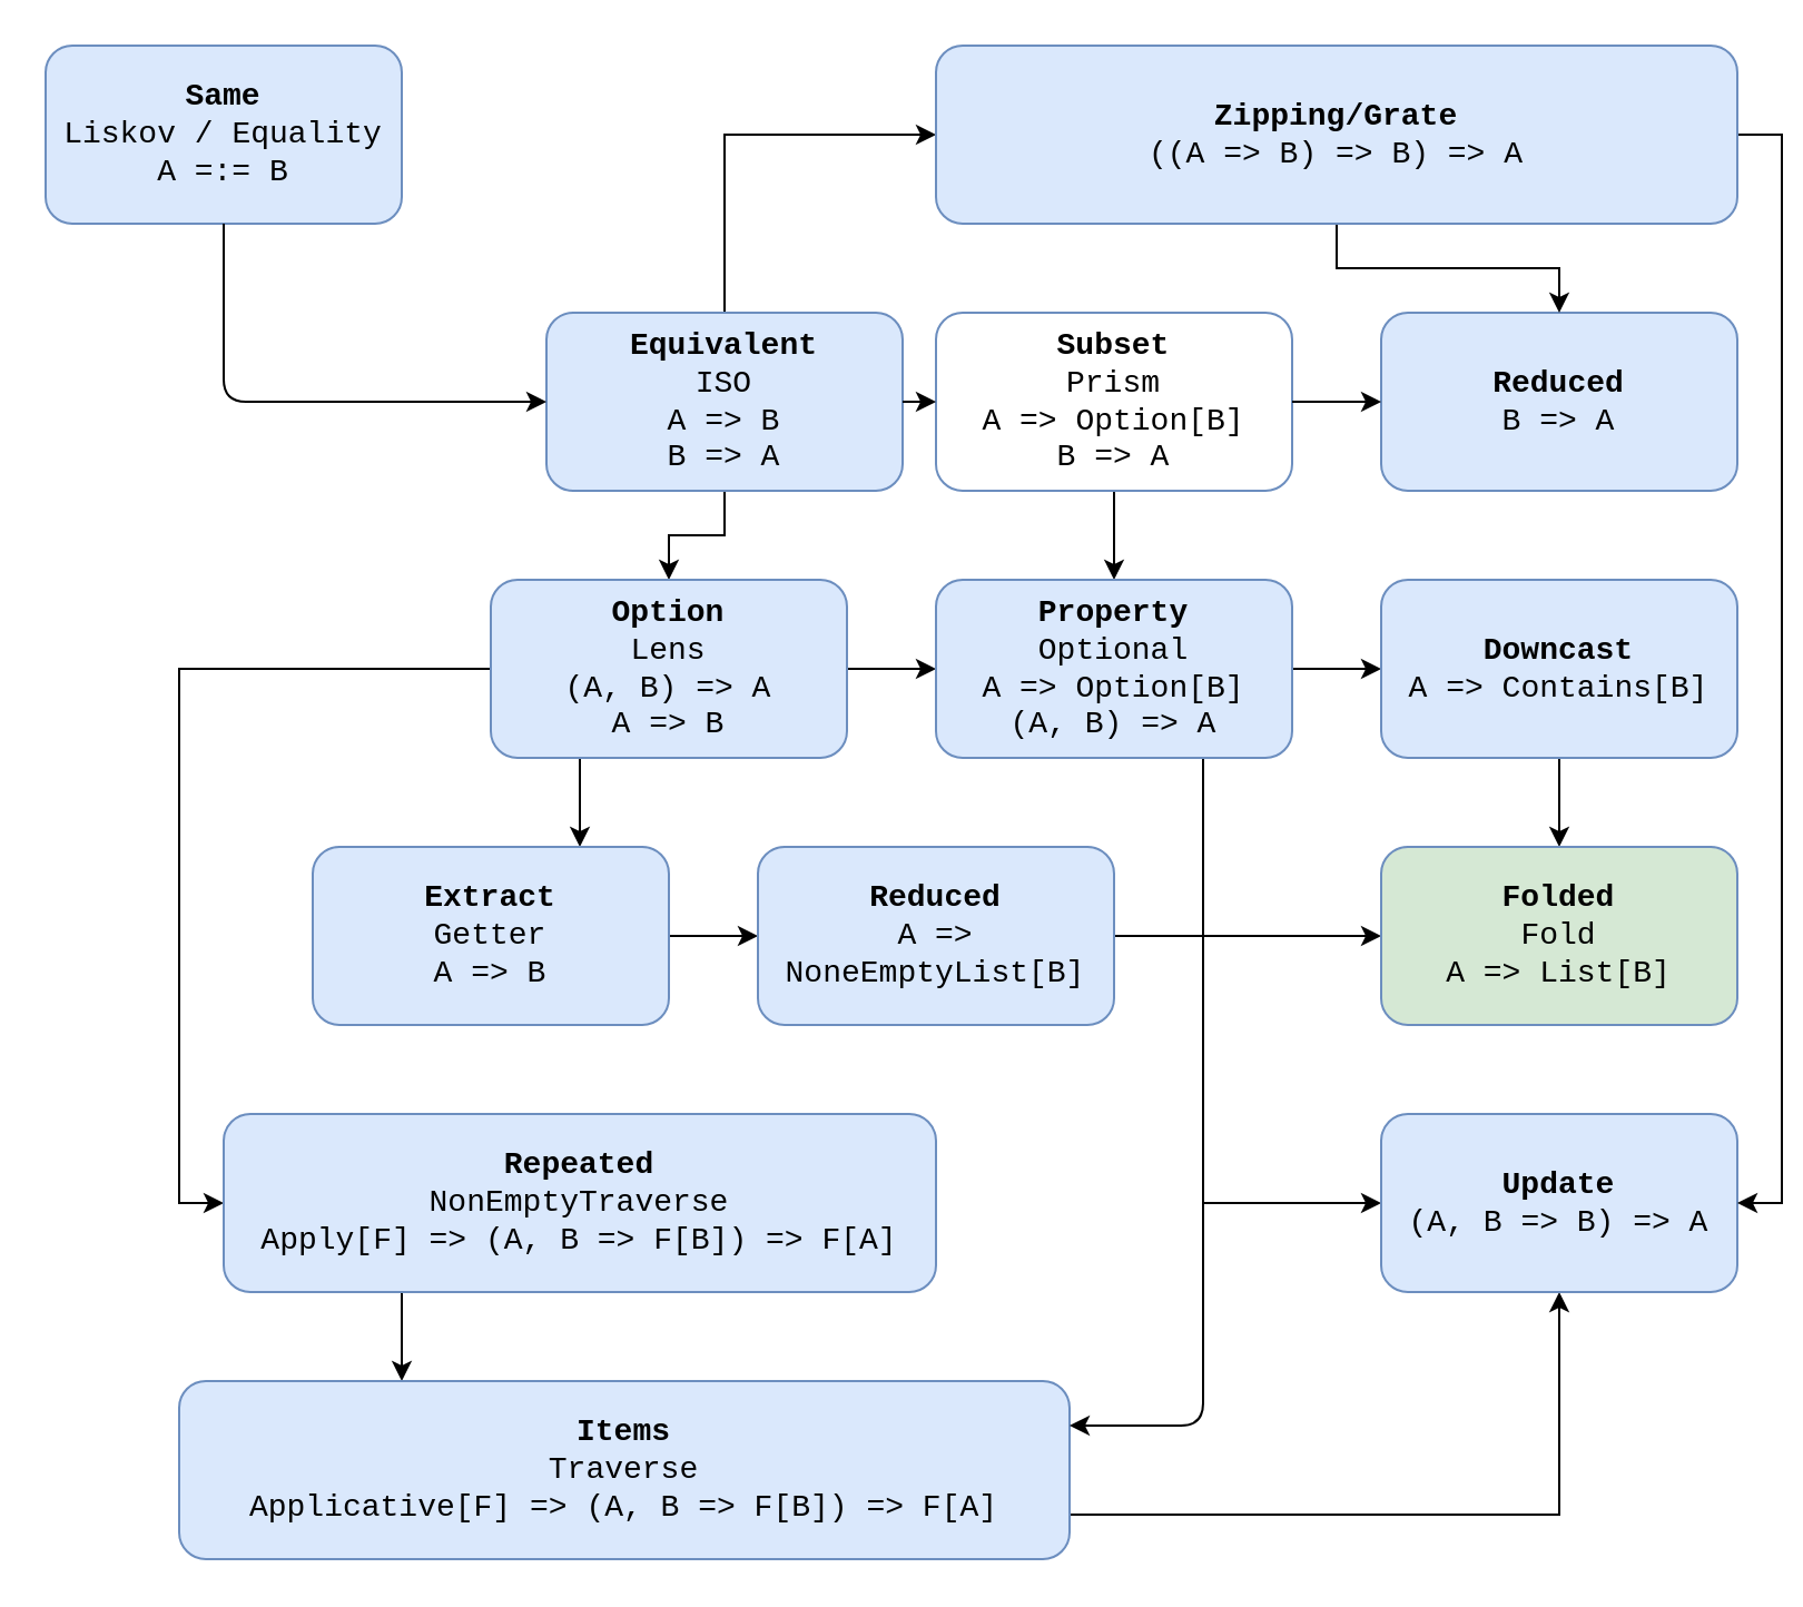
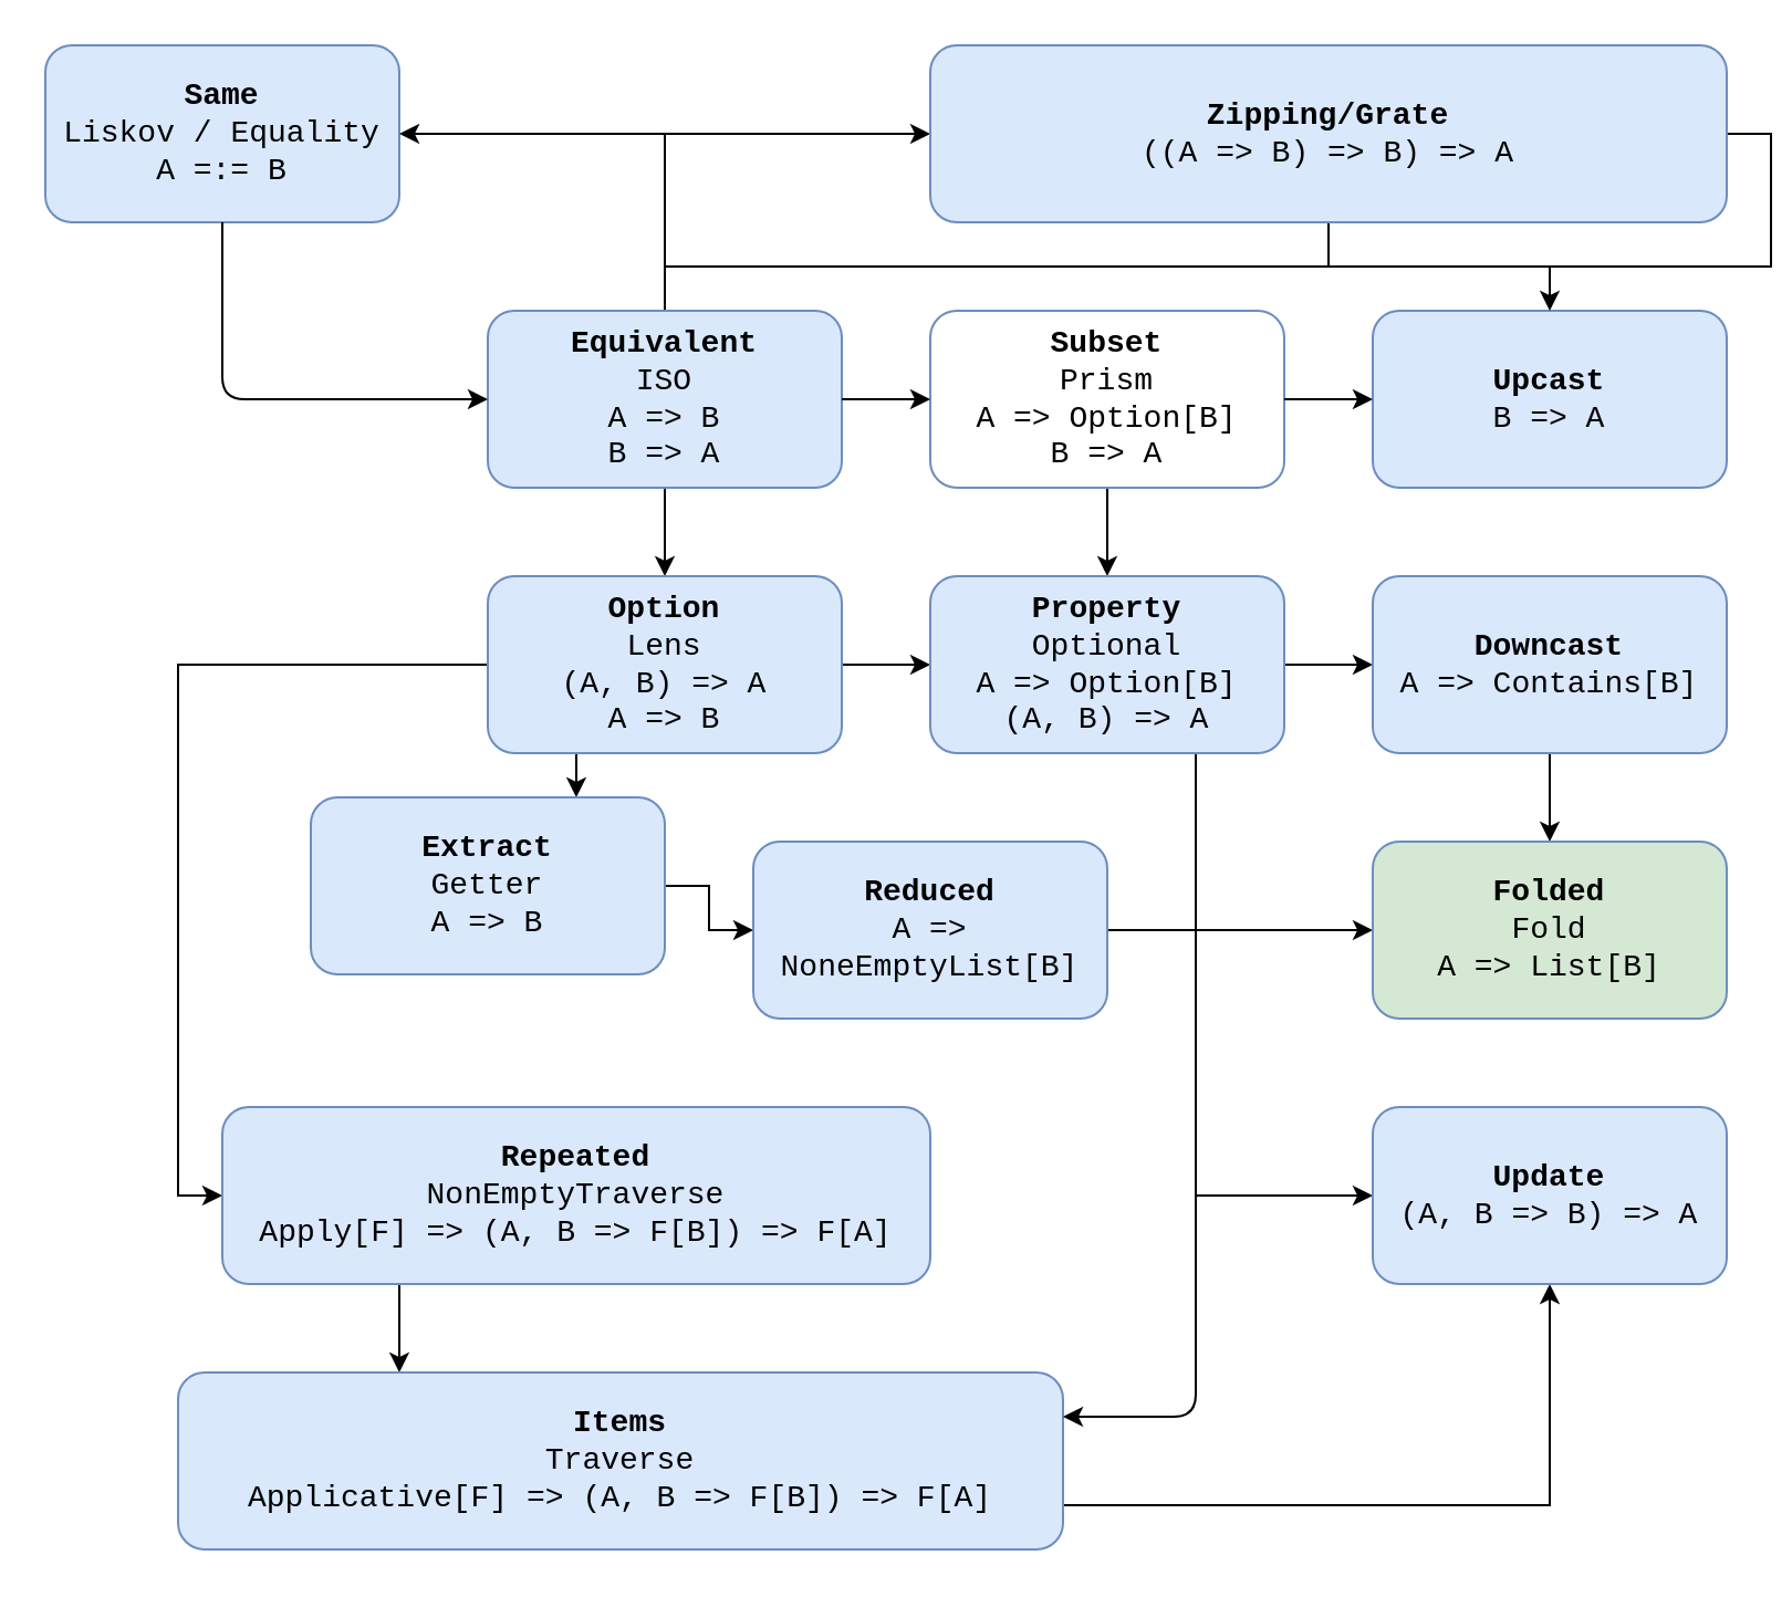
- <mxCell id="5" value="&lt;b&gt;Equivalent&lt;/b&gt;&lt;br style=&quot;font-size: 14px&quot;&gt;ISO&lt;br style=&quot;font-size: 14px&quot;&gt;A =&amp;gt; B&lt;br style=&quot;font-size: 14px&quot;&gt;B =&amp;gt; A" style="rounded=1;whiteSpace=wrap;html=1;fontFamily=Courier New;fontSize=14;fillColor=#dae8fc;strokeColor=#6c8ebf;" parent="1" vertex="1"><mxGeometry x="245" y="140" width="160" height="80" as="geometry" /></mxCell>
+ <mxCell id="5" value="&lt;b&gt;Equivalent&lt;/b&gt;&lt;br style=&quot;font-size: 14px&quot;&gt;ISO&lt;br style=&quot;font-size: 14px&quot;&gt;A =&amp;gt; B&lt;br style=&quot;font-size: 14px&quot;&gt;B =&amp;gt; A" style="rounded=1;whiteSpace=wrap;html=1;fontFamily=Courier New;fontSize=14;fillColor=#dae8fc;strokeColor=#6c8ebf;" parent="1" vertex="1"><mxGeometry x="220" y="140" width="160" height="80" as="geometry" /></mxCell>
- <mxCell id="9" value="&lt;b&gt;Reduced&lt;br&gt;&lt;/b&gt;B =&amp;gt; A" style="rounded=1;whiteSpace=wrap;html=1;fontFamily=Courier New;fontSize=14;fillColor=#dae8fc;strokeColor=#6c8ebf;" parent="1" vertex="1"><mxGeometry x="620" y="140" width="160" height="80" as="geometry" /></mxCell>
+ <mxCell id="9" value="&lt;b&gt;Upcast&lt;br&gt;&lt;/b&gt;B =&amp;gt; A" style="rounded=1;whiteSpace=wrap;html=1;fontFamily=Courier New;fontSize=14;fillColor=#dae8fc;strokeColor=#6c8ebf;" parent="1" vertex="1"><mxGeometry x="620" y="140" width="160" height="80" as="geometry" /></mxCell>
- <mxCell id="33" style="edgeStyle=orthogonalEdgeStyle;rounded=0;orthogonalLoop=1;jettySize=auto;html=1;exitX=1;exitY=0.5;exitDx=0;exitDy=0;entryX=1;entryY=0.5;entryDx=0;entryDy=0;" edge="1" parent="1" source="34" target="30"><mxGeometry relative="1" as="geometry" /></mxCell>
+ <mxCell id="33" style="edgeStyle=orthogonalEdgeStyle;rounded=0;orthogonalLoop=1;jettySize=auto;html=1;exitX=1;exitY=0.5;exitDx=0;exitDy=0;" edge="1" parent="1" source="34" target="2"><mxGeometry relative="1" as="geometry" /></mxCell>
- <mxCell id="22" value="&lt;b&gt;Extract&lt;/b&gt;&lt;br&gt;Getter&lt;br&gt;A =&amp;gt; B" style="rounded=1;whiteSpace=wrap;html=1;fontFamily=Courier New;fontSize=14;fillColor=#dae8fc;strokeColor=#6c8ebf;" parent="1" vertex="1"><mxGeometry x="140" y="380" width="160" height="80" as="geometry" /></mxCell>
+ <mxCell id="22" value="&lt;b&gt;Extract&lt;/b&gt;&lt;br&gt;Getter&lt;br&gt;A =&amp;gt; B" style="rounded=1;whiteSpace=wrap;html=1;fontFamily=Courier New;fontSize=14;fillColor=#dae8fc;strokeColor=#6c8ebf;" parent="1" vertex="1"><mxGeometry x="140" y="360" width="160" height="80" as="geometry" /></mxCell>
